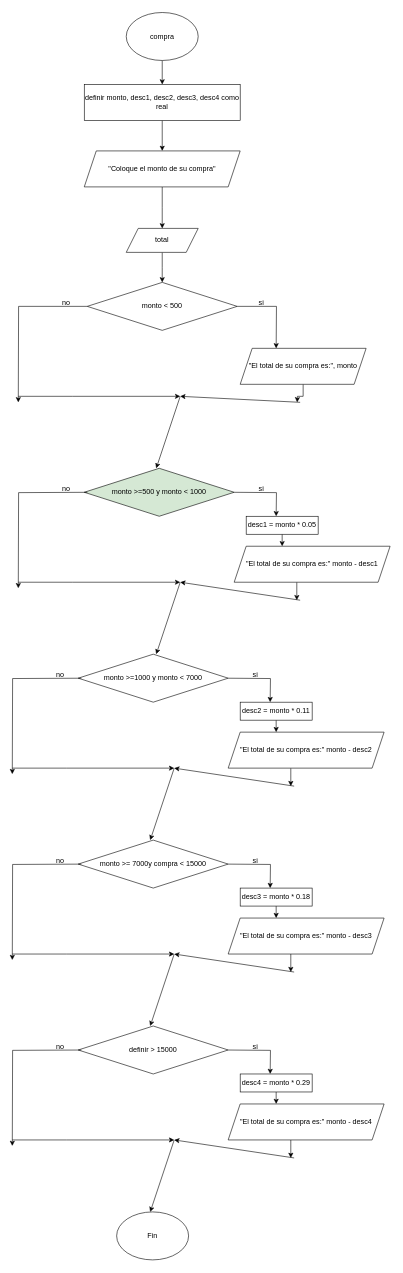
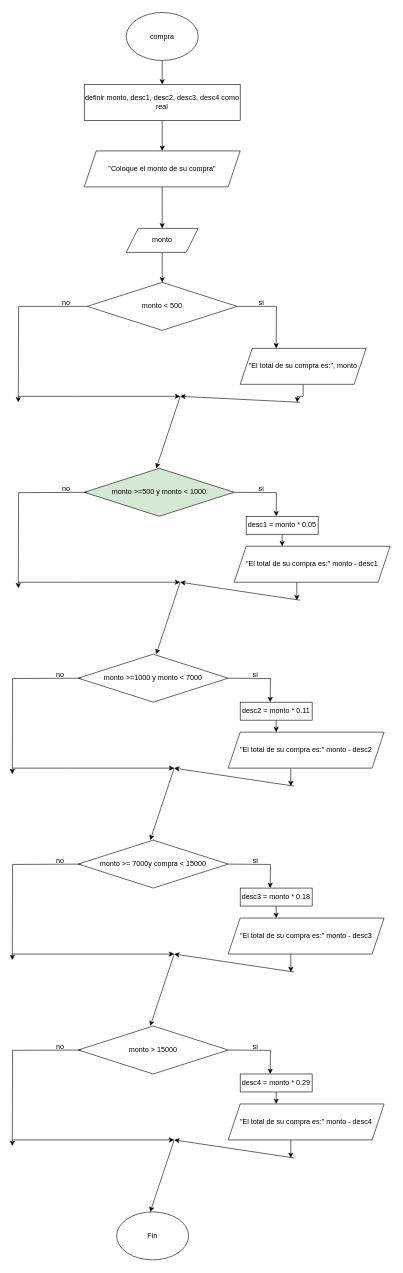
- <mxCell id="9" value="total" style="shape=parallelogram;perimeter=parallelogramPerimeter;whiteSpace=wrap;html=1;fixedSize=1;" vertex="1" parent="1"><mxGeometry x="210" y="380" width="120" height="40" as="geometry" /></mxCell>
+ <mxCell id="9" value="monto" style="shape=parallelogram;perimeter=parallelogramPerimeter;whiteSpace=wrap;html=1;fixedSize=1;" vertex="1" parent="1"><mxGeometry x="210" y="380" width="120" height="40" as="geometry" /></mxCell>
- <mxCell id="56" value="definir &amp;gt; 15000" style="rhombus;whiteSpace=wrap;html=1;" vertex="1" parent="1"><mxGeometry x="130" y="1710" width="250" height="80" as="geometry" /></mxCell>
+ <mxCell id="56" value="monto &amp;gt; 15000" style="rhombus;whiteSpace=wrap;html=1;" vertex="1" parent="1"><mxGeometry x="130" y="1710" width="250" height="80" as="geometry" /></mxCell>
